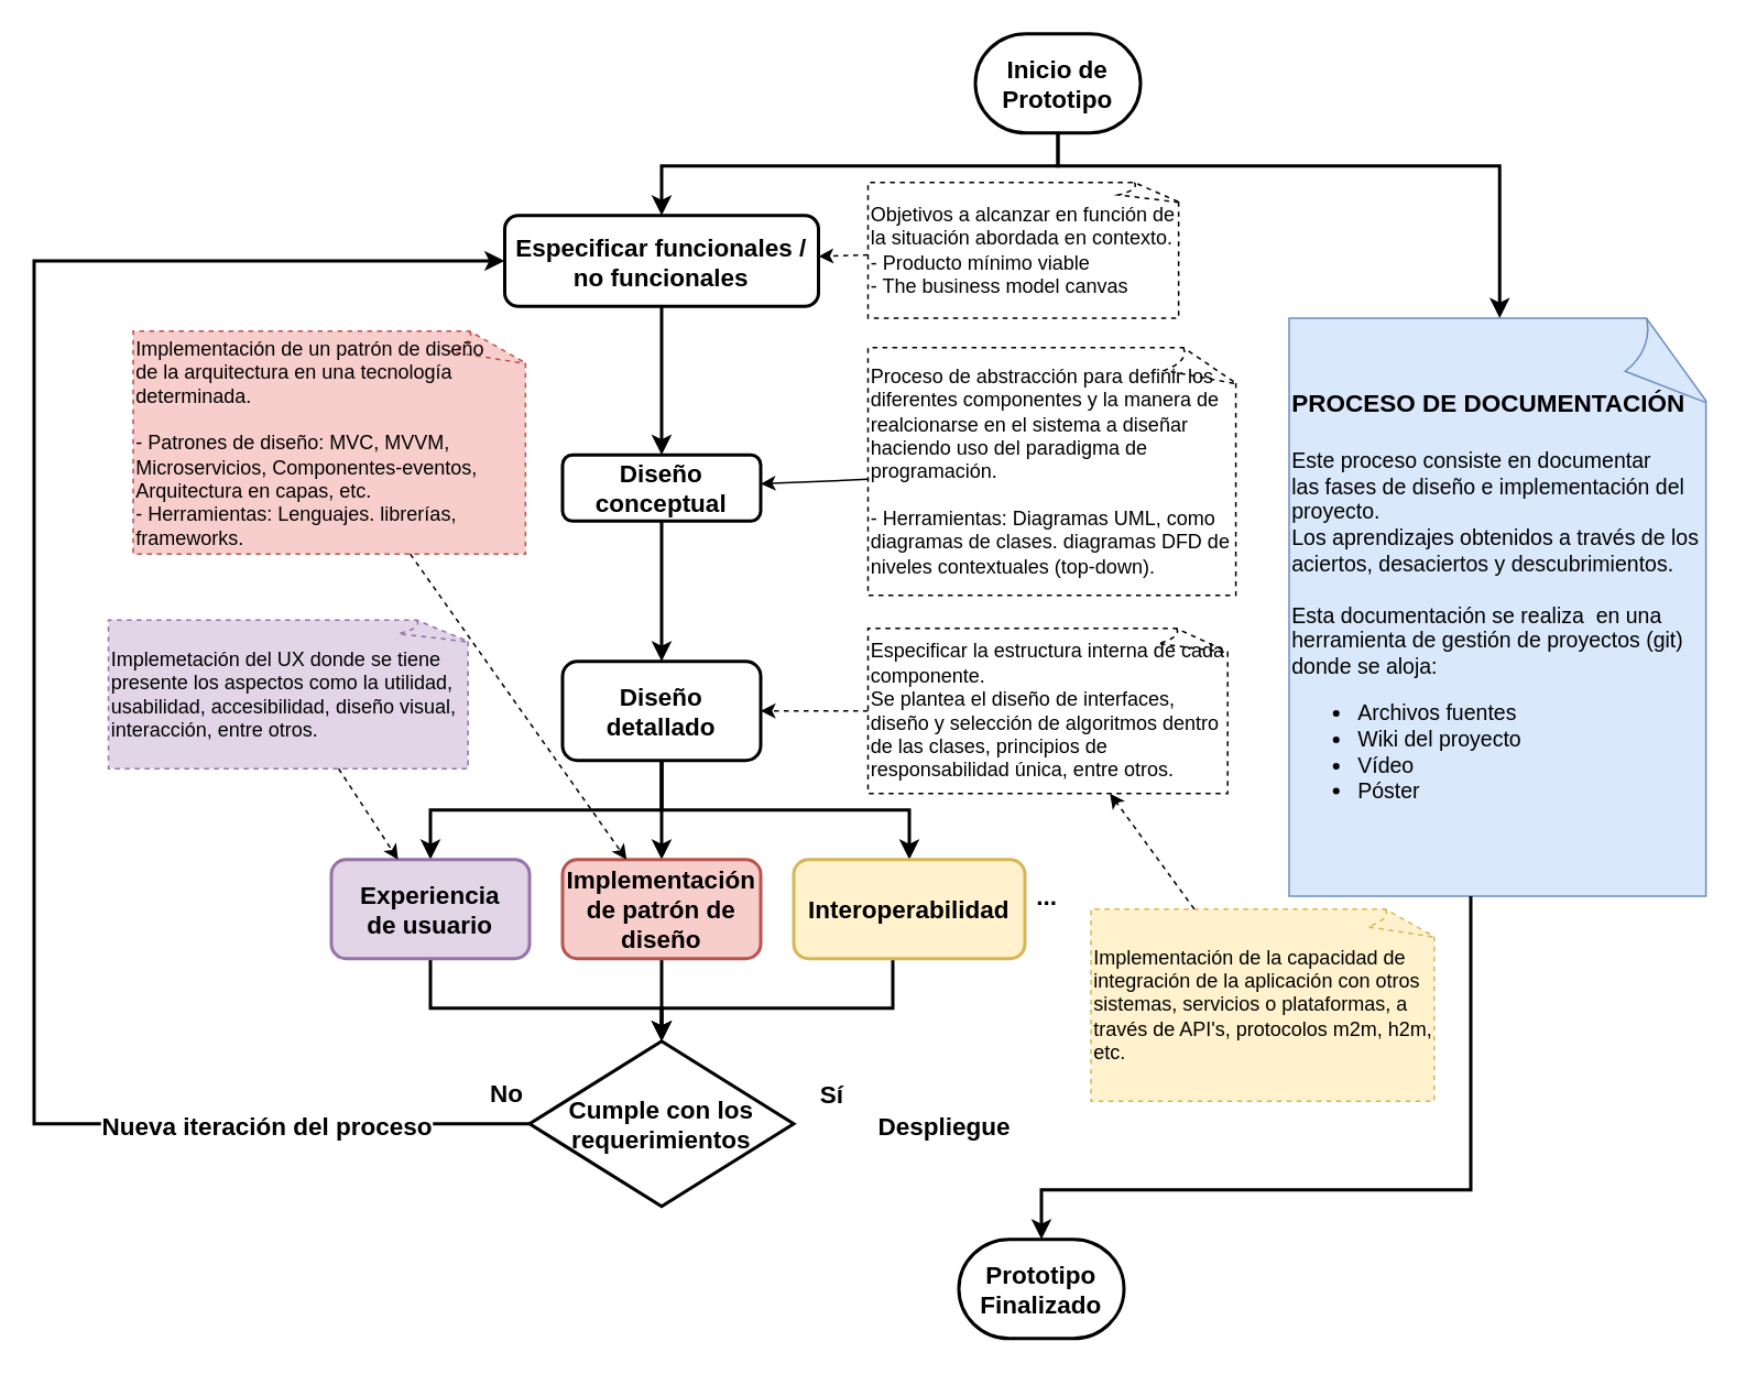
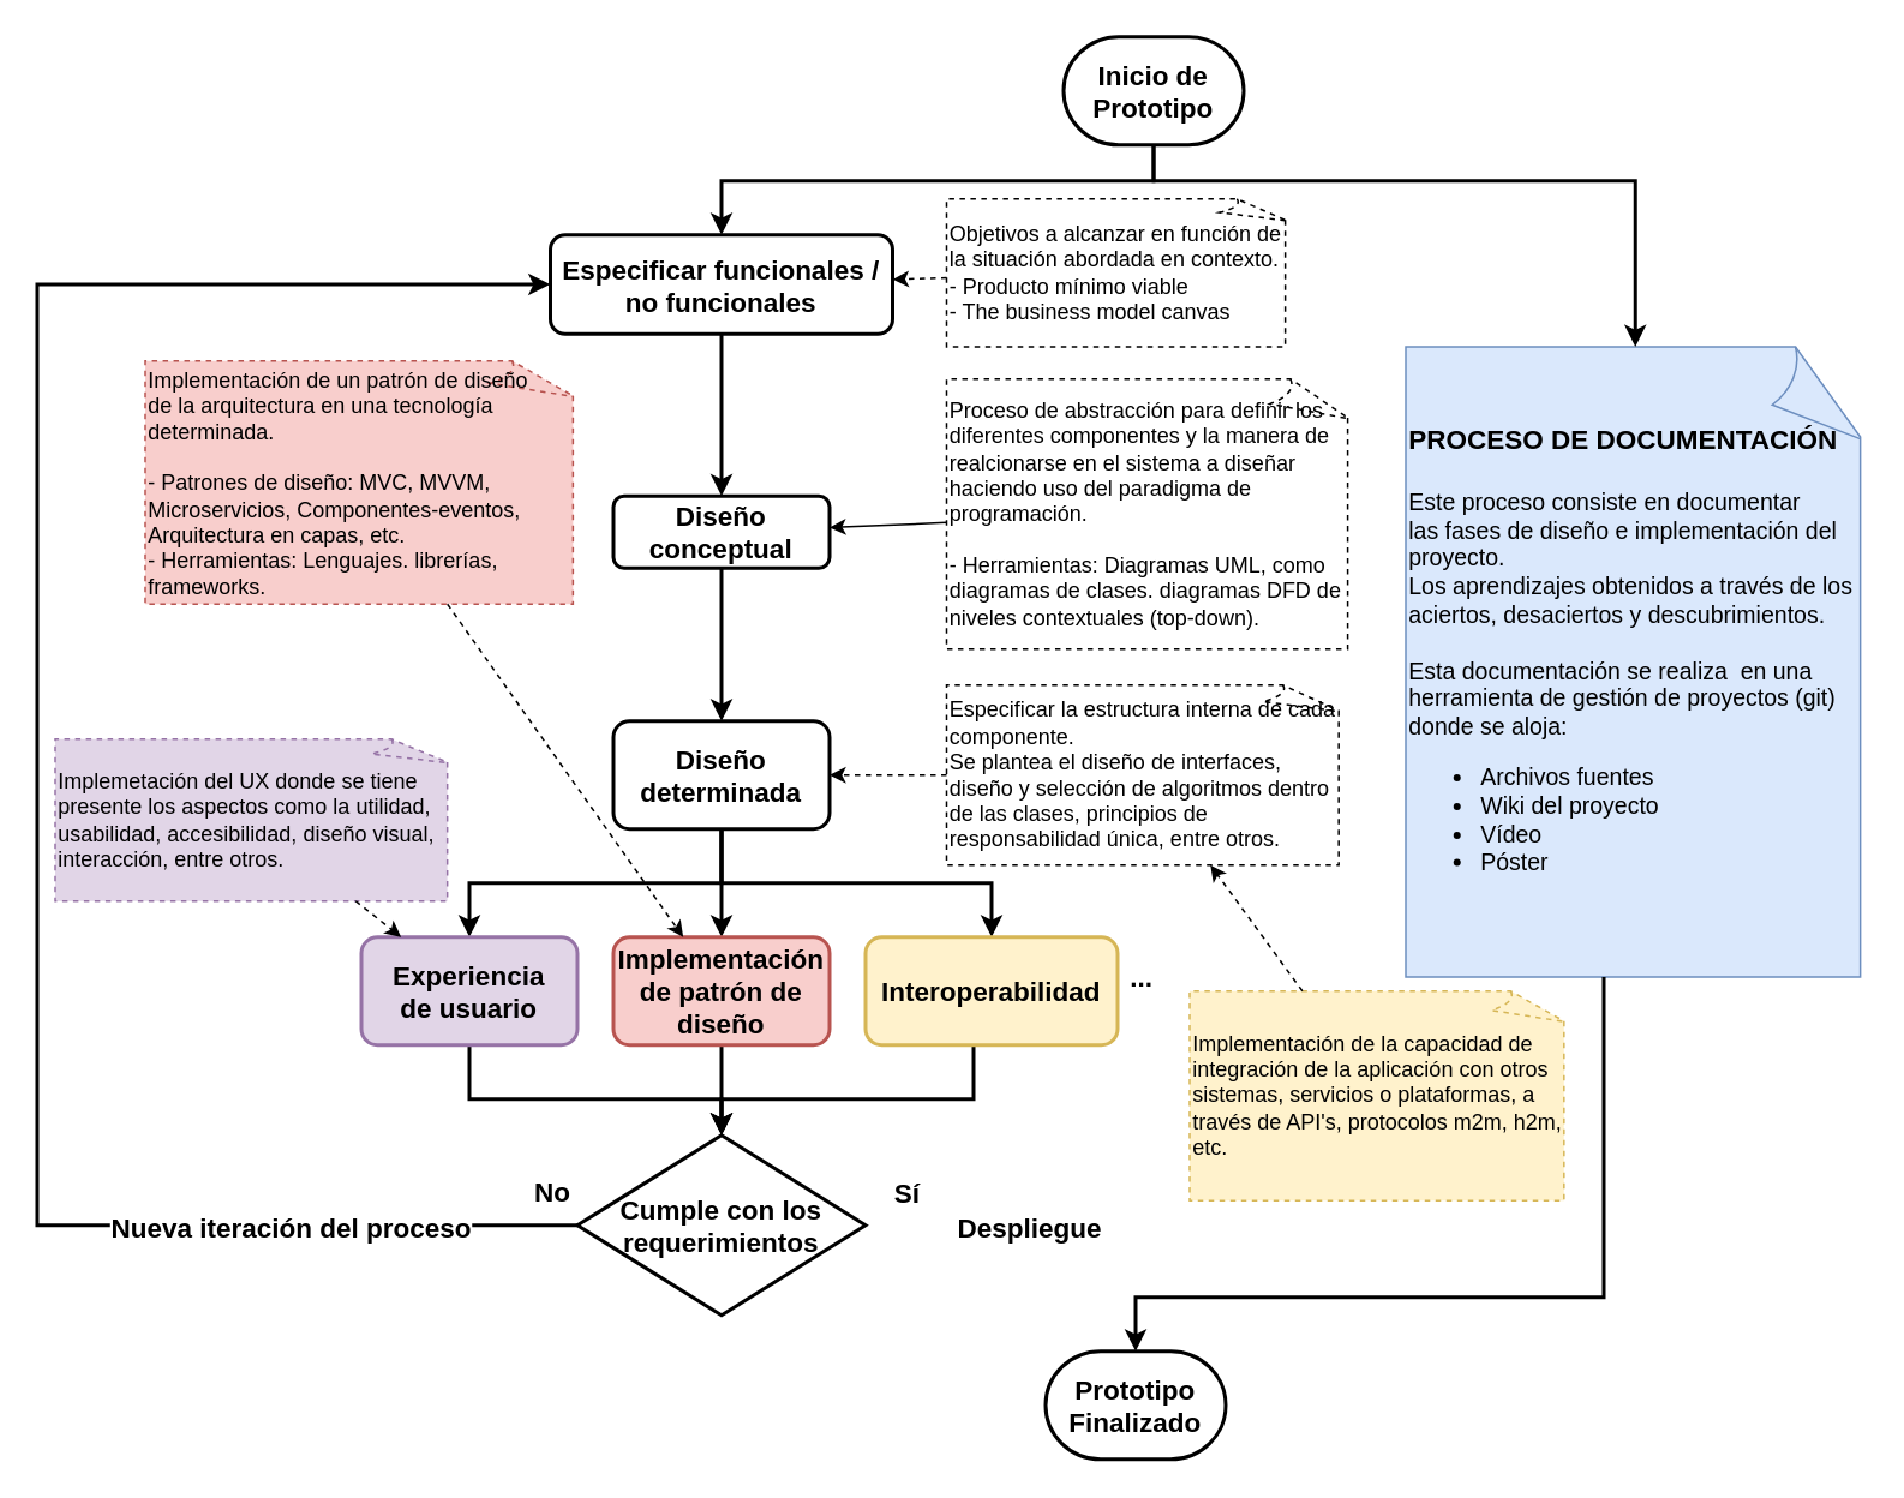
- <mxCell id="21" value="Implemetación del UX donde se tiene presente los aspectos como la utilidad, usabilidad, accesibilidad, diseño visual, interacción, entre otros." style="whiteSpace=wrap;html=1;shape=mxgraph.basic.document;align=left;dashed=1;fillColor=#e1d5e7;strokeColor=#9673a6;" parent="1" vertex="1"><mxGeometry x="65" y="375" width="220" height="90" as="geometry" /></mxCell>
+ <mxCell id="21" value="Implemetación del UX donde se tiene presente los aspectos como la utilidad, usabilidad, accesibilidad, diseño visual, interacción, entre otros." style="whiteSpace=wrap;html=1;shape=mxgraph.basic.document;align=left;dashed=1;fillColor=#e1d5e7;strokeColor=#9673a6;" parent="1" vertex="1"><mxGeometry x="30" y="410" width="220" height="90" as="geometry" /></mxCell>
- <mxCell id="10" value="Diseño detallado" style="rounded=1;whiteSpace=wrap;html=1;fontSize=15;fontStyle=1;strokeWidth=2;" parent="1" vertex="1"><mxGeometry x="340" y="400" width="120" height="60" as="geometry" /></mxCell>
+ <mxCell id="10" value="Diseño determinada" style="rounded=1;whiteSpace=wrap;html=1;fontSize=15;fontStyle=1;strokeWidth=2;" parent="1" vertex="1"><mxGeometry x="340" y="400" width="120" height="60" as="geometry" /></mxCell>
